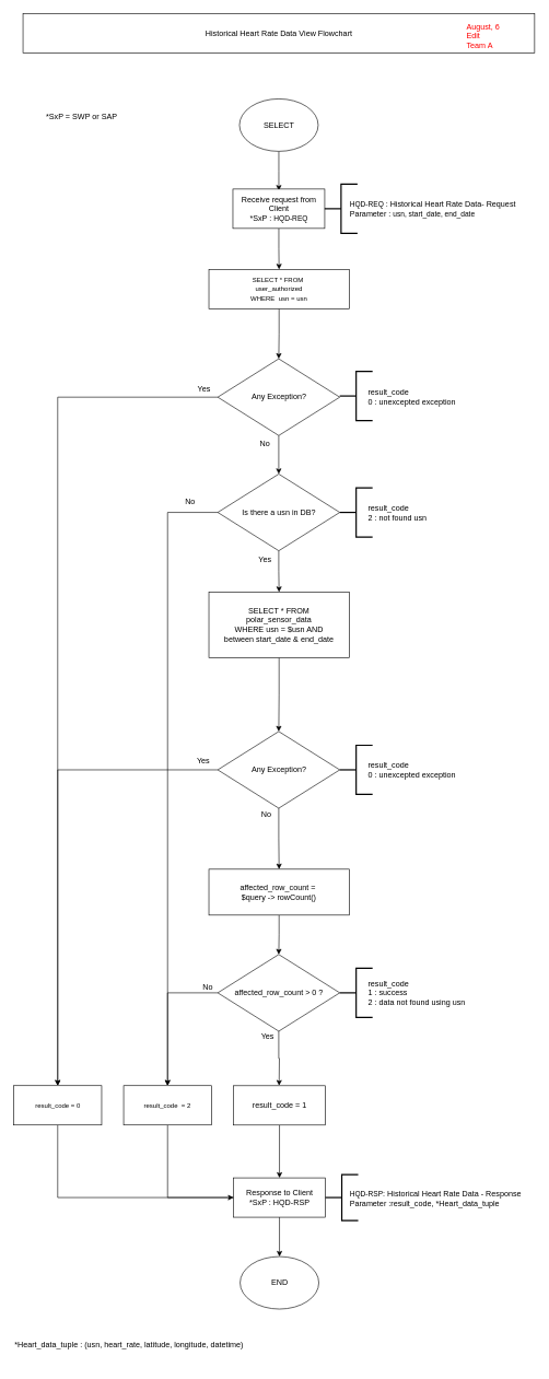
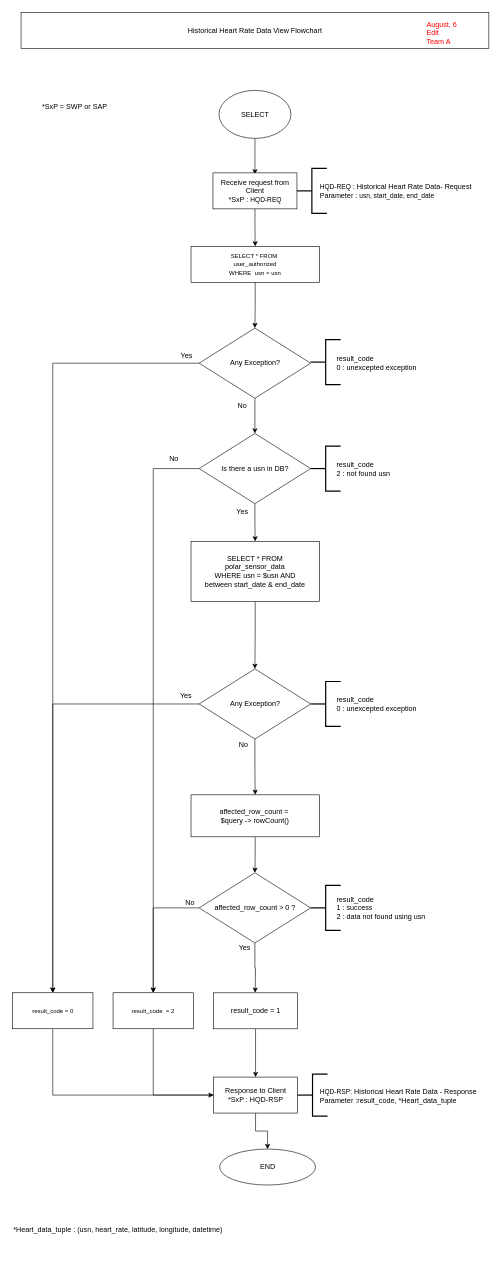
- <mxCell id="12" value="END" style="ellipse;whiteSpace=wrap;html=1;" parent="1" vertex="1"><mxGeometry x="365.6" y="1915.1" width="120" height="80" as="geometry" /></mxCell>
+ <mxCell id="12" value="END" style="ellipse;whiteSpace=wrap;html=1;" parent="1" vertex="1"><mxGeometry x="365.6" y="1915.1" width="160" height="60" as="geometry" /></mxCell>
